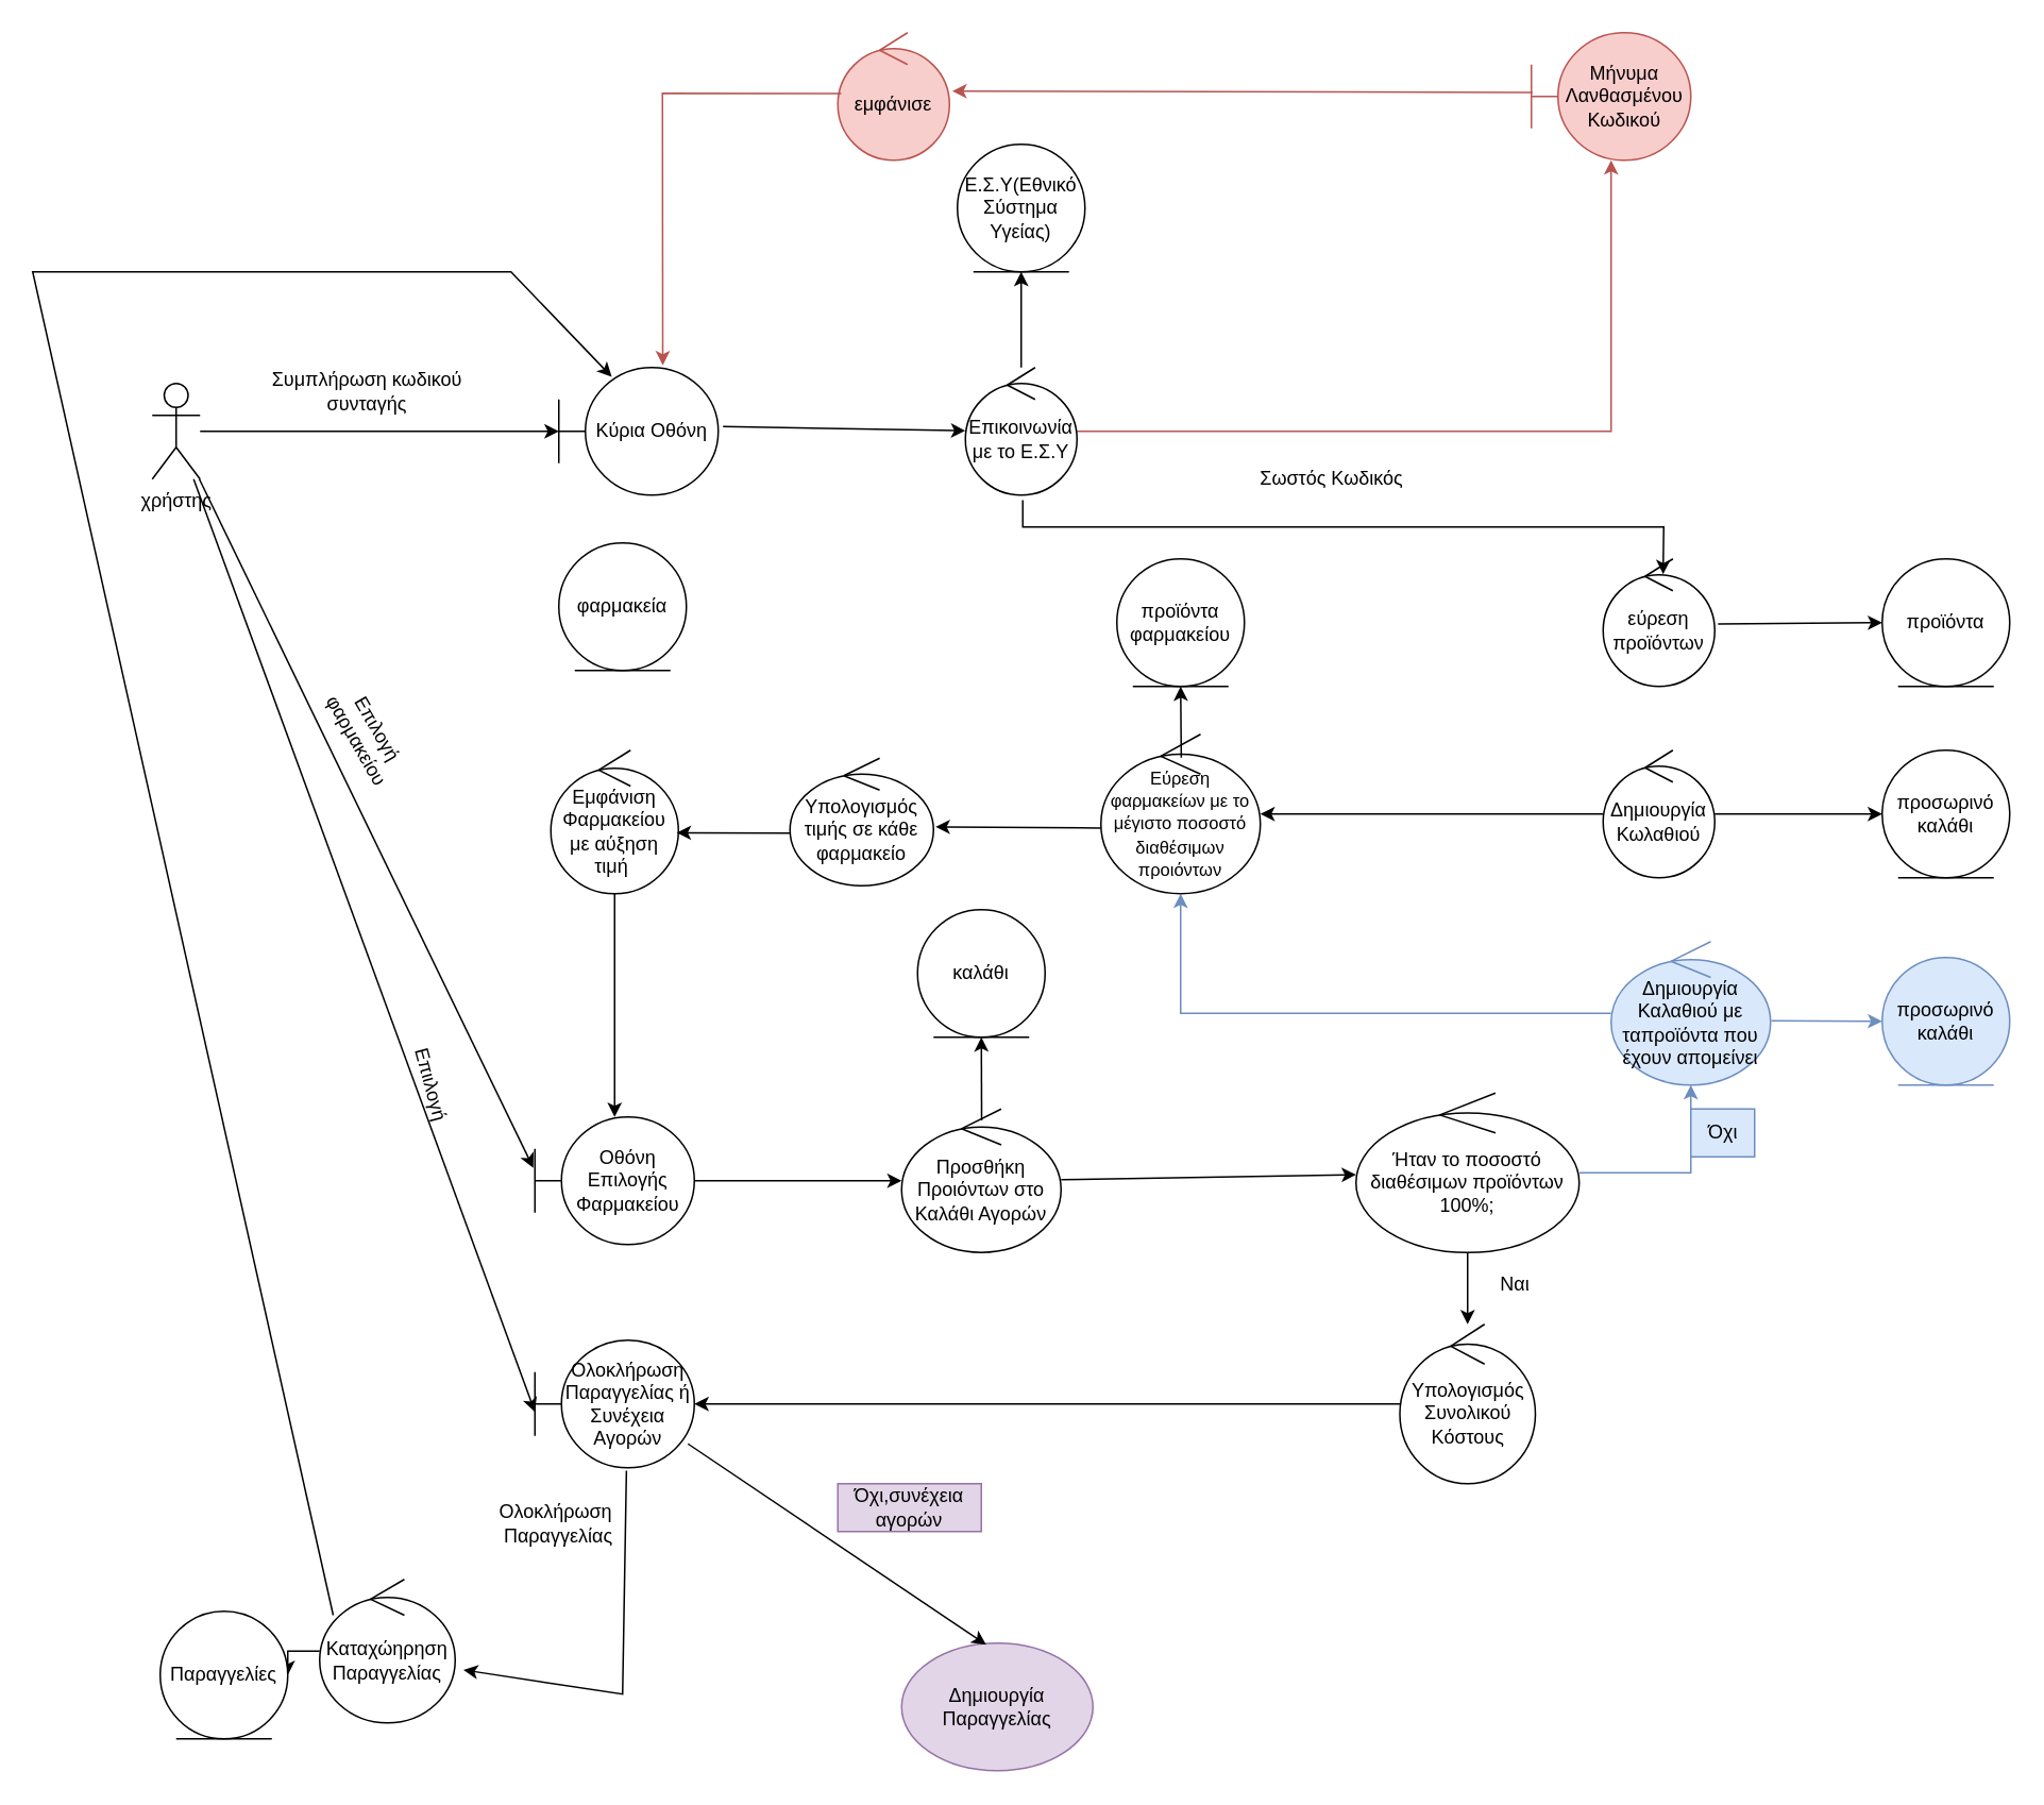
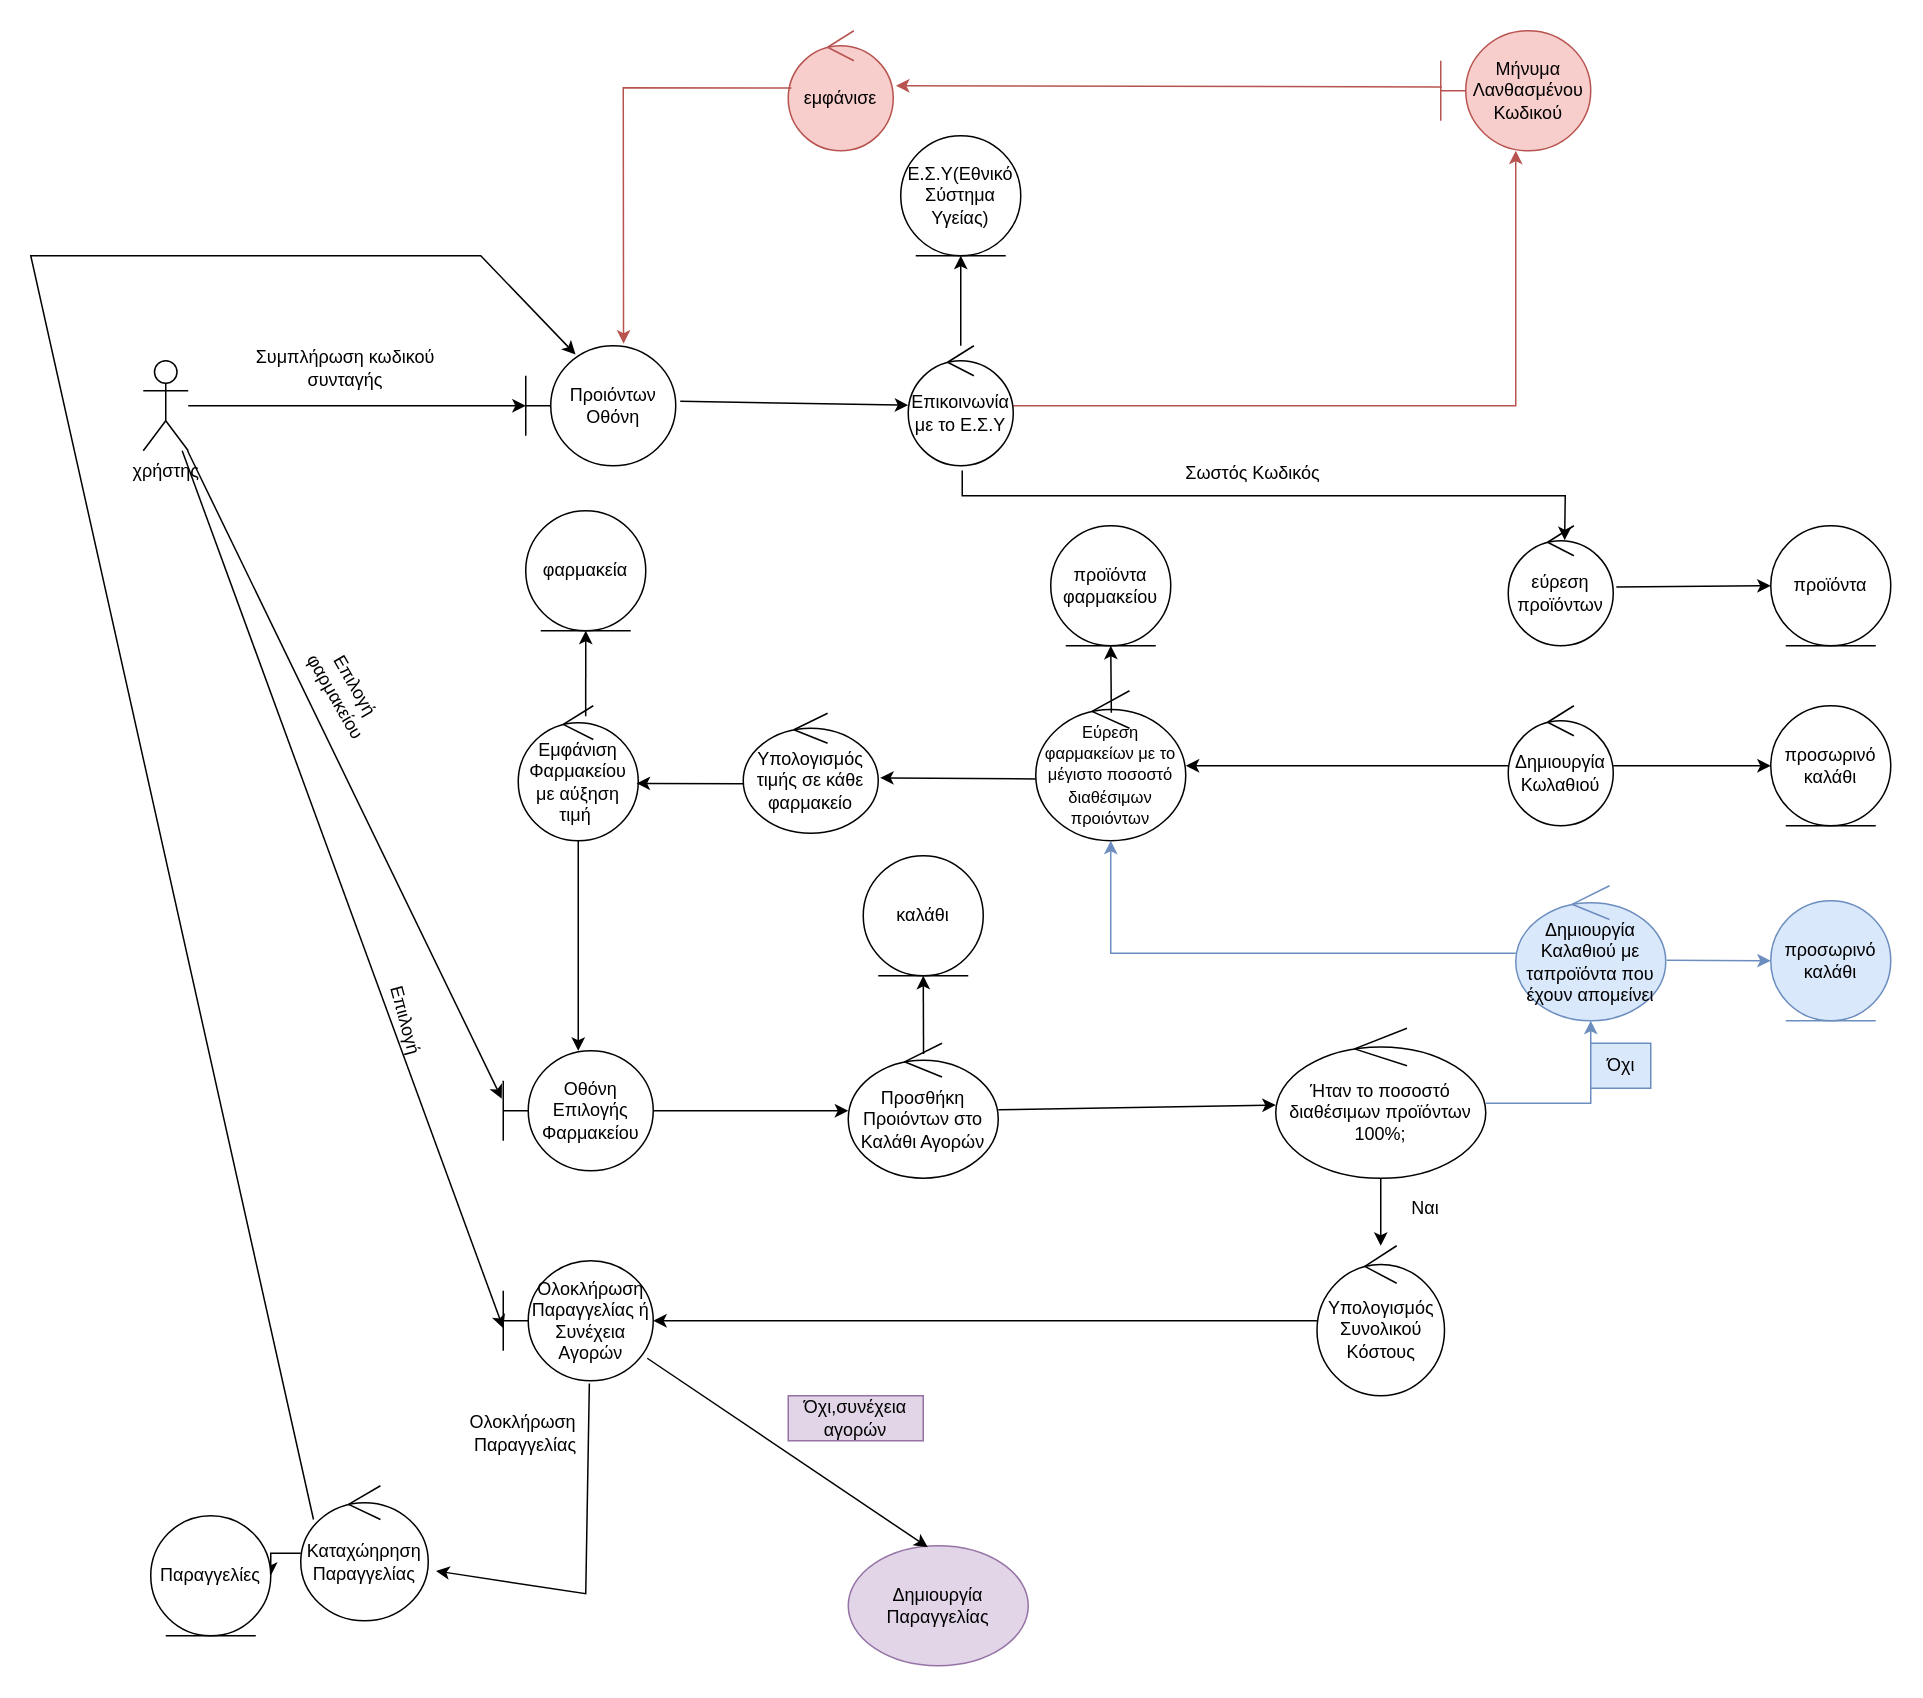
- <mxCell id="4" value="Κύρια Οθόνη" style="shape=umlBoundary;whiteSpace=wrap;html=1;" parent="1" vertex="1"><mxGeometry x="350" y="230" width="100" height="80" as="geometry" /></mxCell>
+ <mxCell id="4" value="Προιόντων Οθόνη" style="shape=umlBoundary;whiteSpace=wrap;html=1;" parent="1" vertex="1"><mxGeometry x="350" y="230" width="100" height="80" as="geometry" /></mxCell>
- <mxCell id="39" value="Σωστός Κωδικός" style="text;html=1;strokeColor=none;fillColor=none;align=center;verticalAlign=middle;whiteSpace=wrap;rounded=0;" parent="1" vertex="1"><mxGeometry x="770" y="285" width="130" height="30" as="geometry" /></mxCell>
+ <mxCell id="39" value="Σωστός Κωδικός" style="text;html=1;strokeColor=none;fillColor=none;align=center;verticalAlign=middle;whiteSpace=wrap;rounded=0;" parent="1" vertex="1"><mxGeometry x="770" y="300" width="130" height="30" as="geometry" /></mxCell>
+ <mxCell id="12" style="edgeStyle=orthogonalEdgeStyle;rounded=0;orthogonalLoop=1;jettySize=auto;html=1;entryX=0.5;entryY=1;entryDx=0;entryDy=0;exitX=0.562;exitY=0.078;exitDx=0;exitDy=0;exitPerimeter=0;" parent="1" source="22" target="18" edge="1"><mxGeometry relative="1" as="geometry" /></mxCell>
